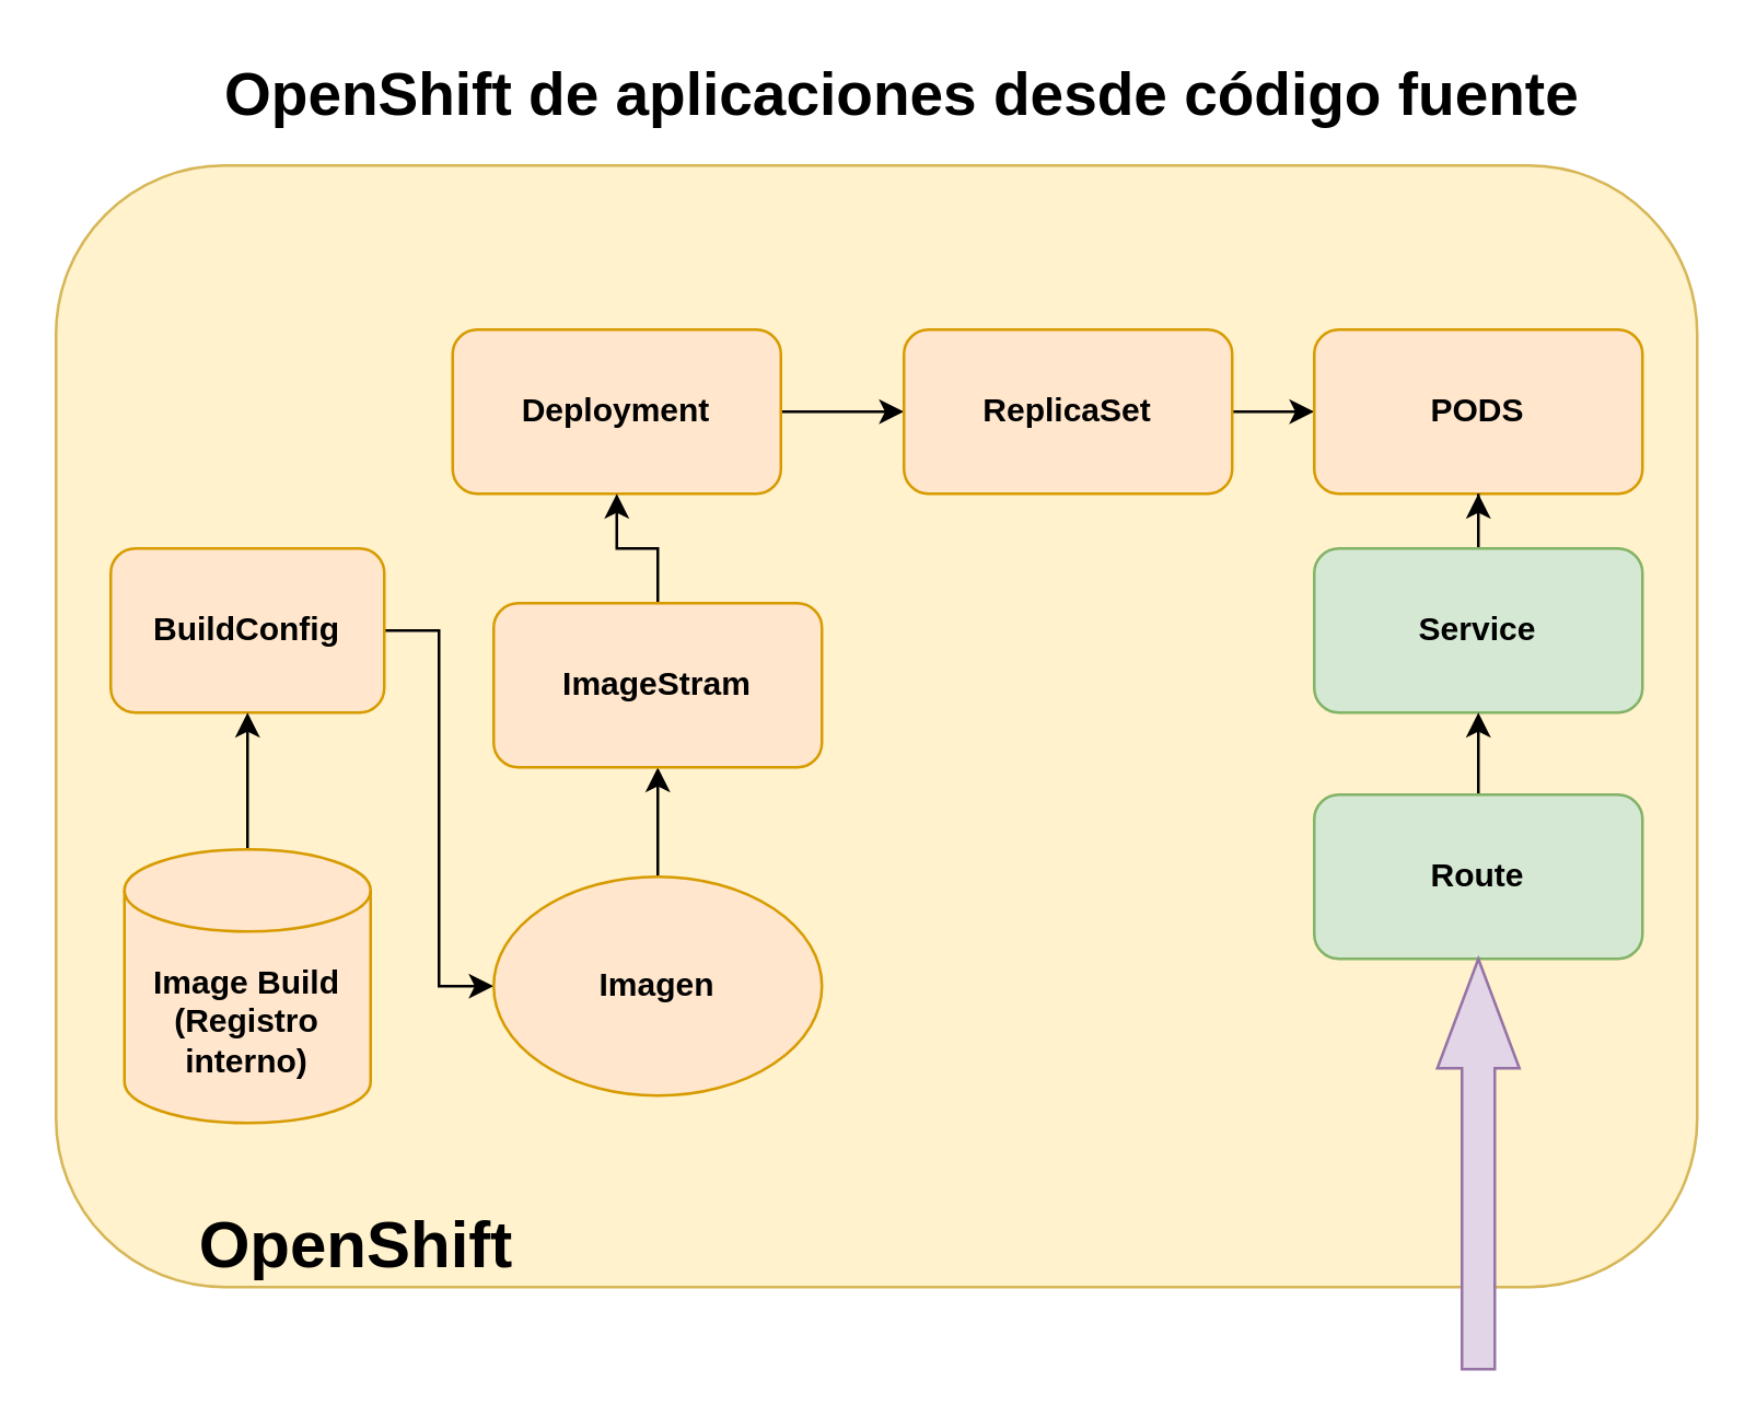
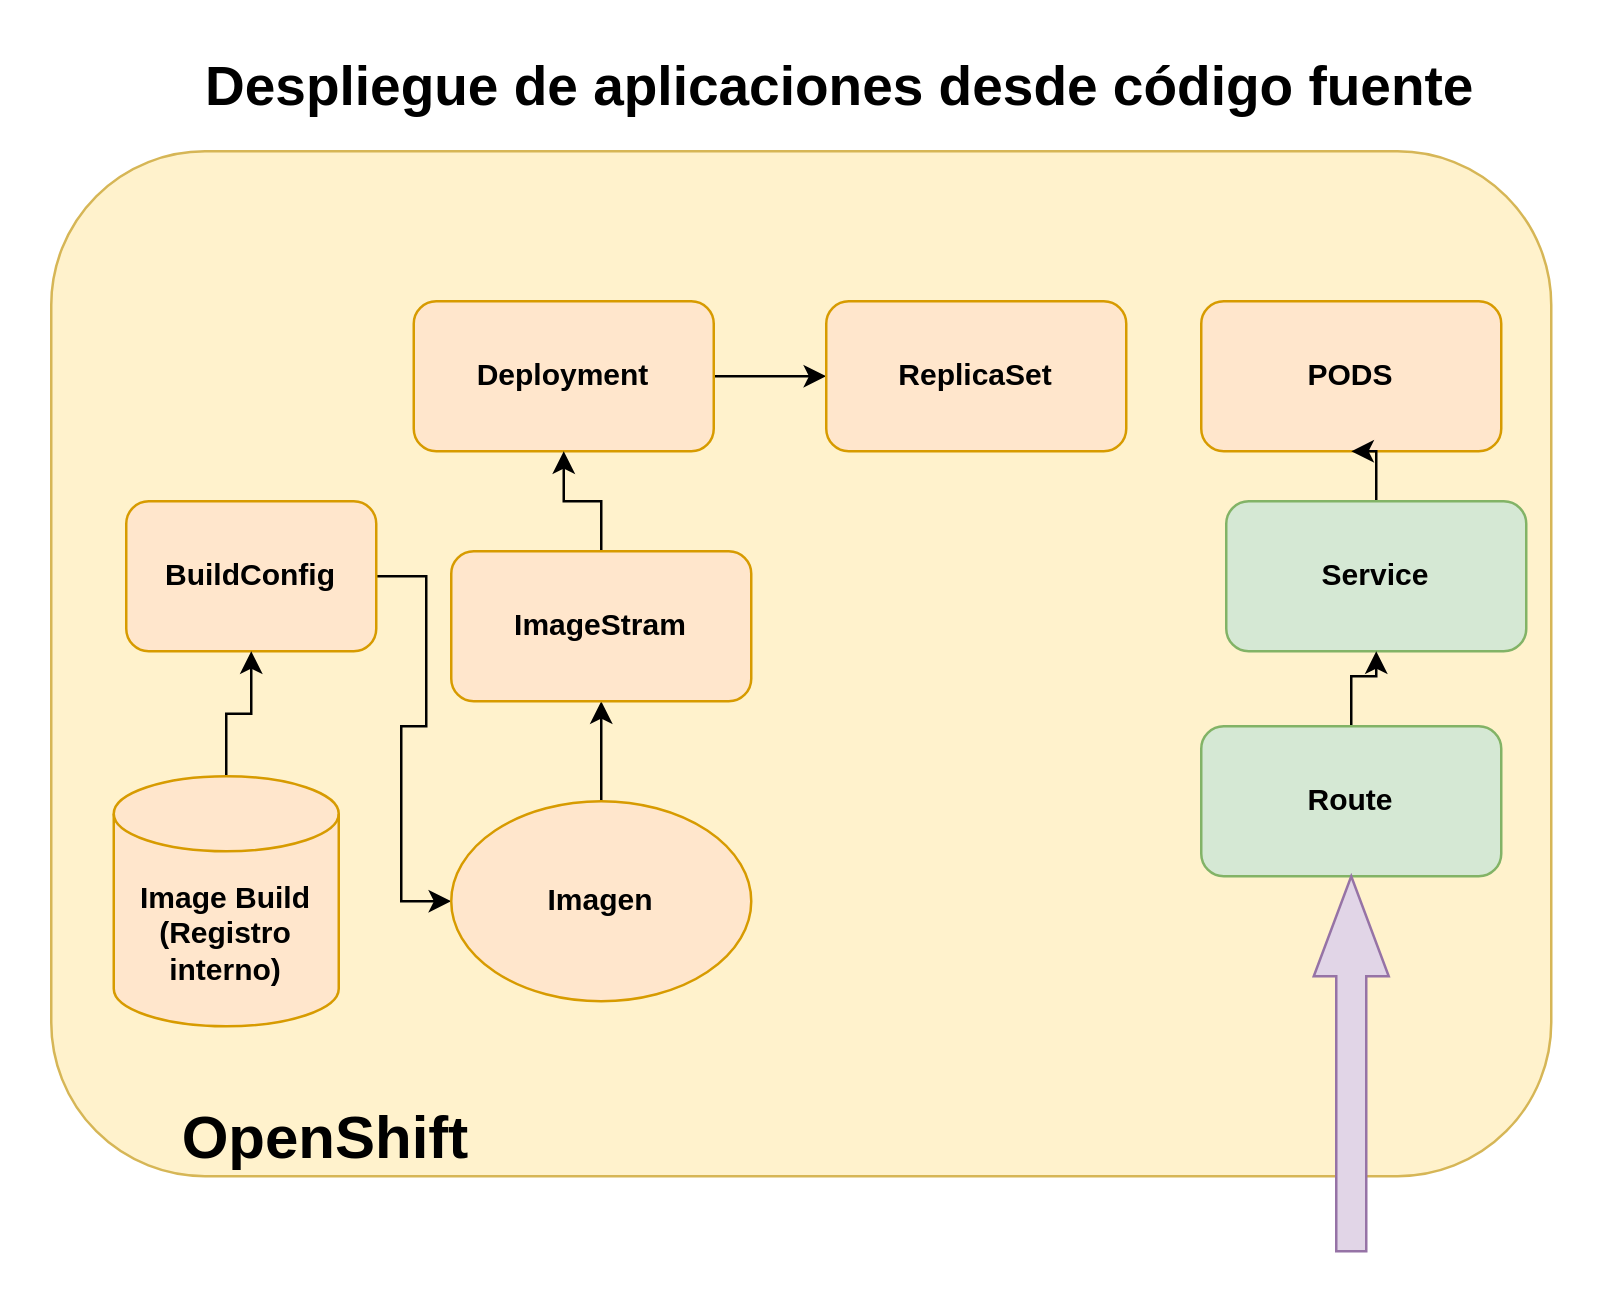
- <mxCell id="10" value="&lt;div align=&quot;center&quot;&gt;&lt;font size=&quot;1&quot;&gt;&lt;b style=&quot;font-size: 22px;&quot;&gt;OpenShift de aplicaciones desde código fuente&lt;br&gt;&lt;/b&gt;&lt;/font&gt;&lt;/div&gt;" style="text;strokeColor=none;align=left;fillColor=none;html=1;verticalAlign=middle;whiteSpace=wrap;rounded=0;" parent="1" vertex="1"><mxGeometry x="80" y="20" width="520" height="30" as="geometry" /></mxCell>
+ <mxCell id="10" value="&lt;div align=&quot;center&quot;&gt;&lt;font size=&quot;1&quot;&gt;&lt;b style=&quot;font-size: 22px;&quot;&gt;Despliegue de aplicaciones desde código fuente&lt;br&gt;&lt;/b&gt;&lt;/font&gt;&lt;/div&gt;" style="text;strokeColor=none;align=left;fillColor=none;html=1;verticalAlign=middle;whiteSpace=wrap;rounded=0;" parent="1" vertex="1"><mxGeometry x="80" y="20" width="520" height="30" as="geometry" /></mxCell>
- <mxCell id="7" value="" style="edgeStyle=orthogonalEdgeStyle;rounded=0;orthogonalLoop=1;jettySize=auto;html=1;" parent="1" source="8" target="9" edge="1"><mxGeometry relative="1" as="geometry" /></mxCell>
- <mxCell id="6" value="&lt;b&gt;BuildConfig&lt;/b&gt;" style="rounded=1;whiteSpace=wrap;html=1;fillColor=#ffe6cc;strokeColor=#d79b00;" parent="1" vertex="1"><mxGeometry x="40" y="200" width="100" height="60" as="geometry" /></mxCell>
+ <mxCell id="6" value="&lt;b&gt;BuildConfig&lt;/b&gt;" style="rounded=1;whiteSpace=wrap;html=1;fillColor=#ffe6cc;strokeColor=#d79b00;" parent="1" vertex="1"><mxGeometry x="50" y="200" width="100" height="60" as="geometry" /></mxCell>
- <mxCell id="12" value="&lt;b&gt;Service&lt;/b&gt;" style="rounded=1;whiteSpace=wrap;html=1;fillColor=#d5e8d4;strokeColor=#82b366;" parent="1" vertex="1"><mxGeometry x="480" y="200" width="120" height="60" as="geometry" /></mxCell>
+ <mxCell id="12" value="&lt;b&gt;Service&lt;/b&gt;" style="rounded=1;whiteSpace=wrap;html=1;fillColor=#d5e8d4;strokeColor=#82b366;" parent="1" vertex="1"><mxGeometry x="490" y="200" width="120" height="60" as="geometry" /></mxCell>
